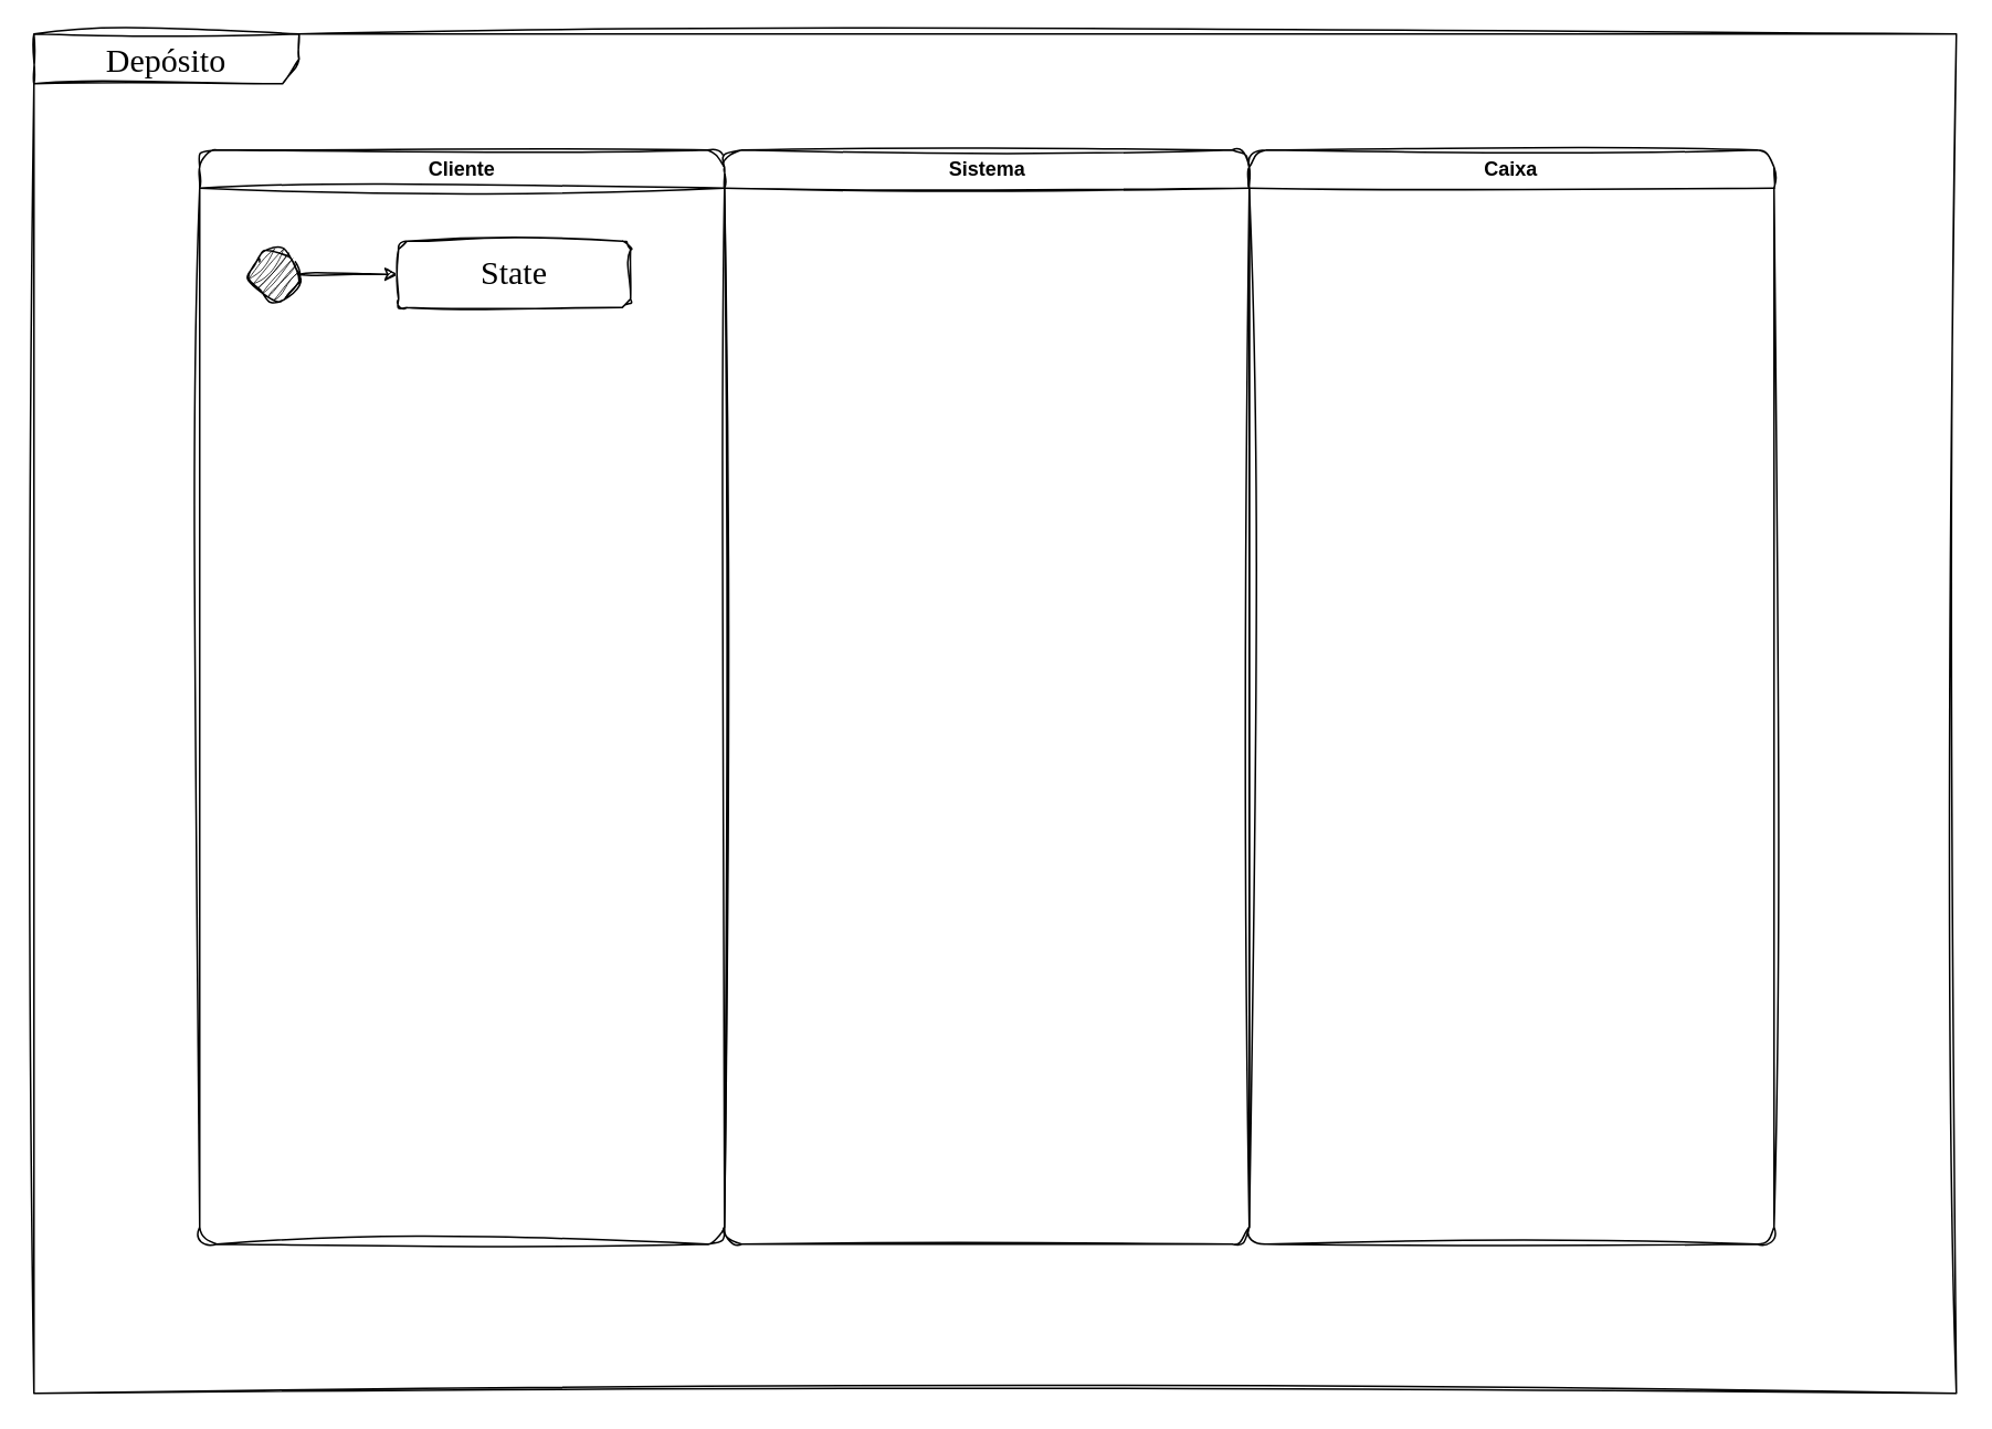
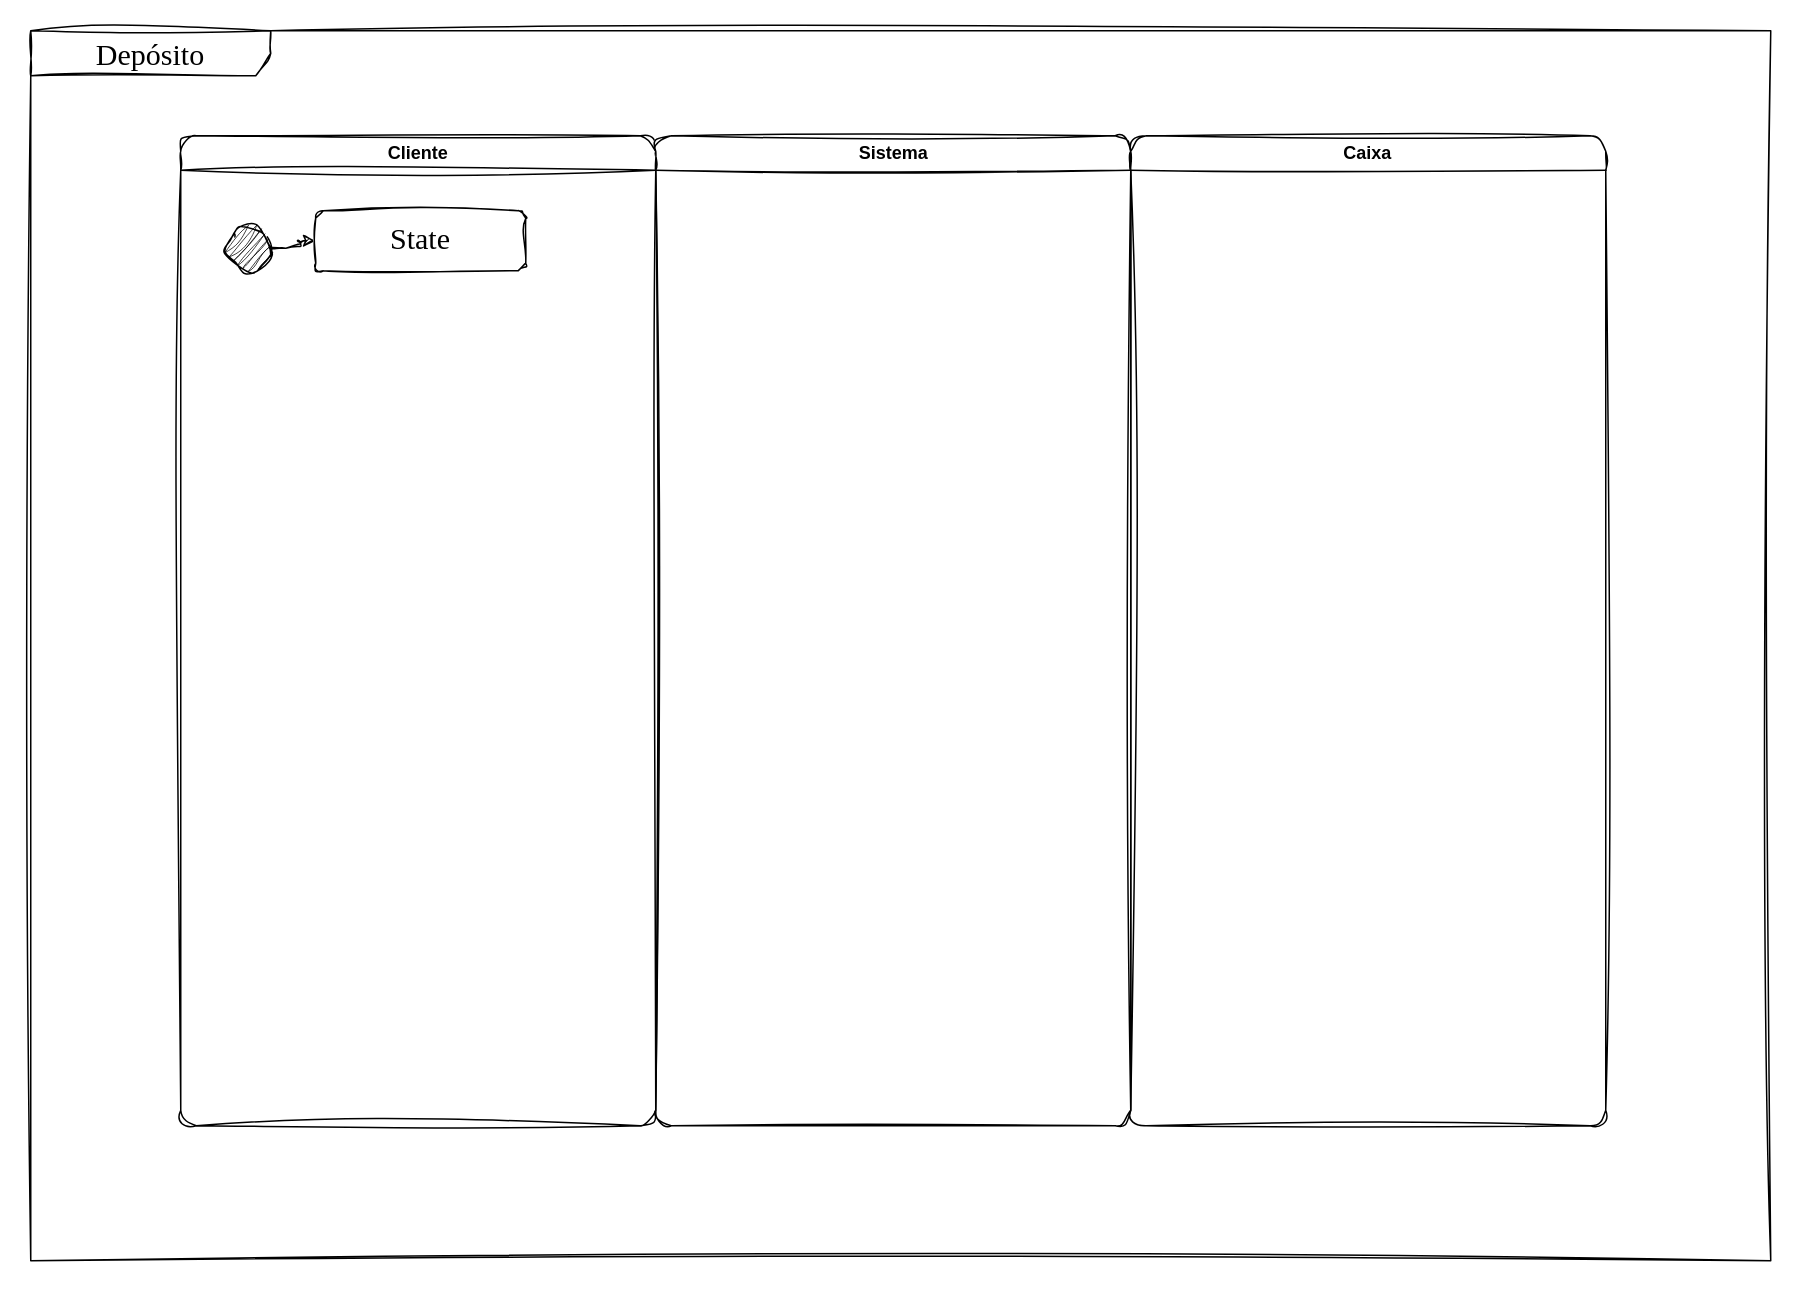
- <mxCell id="7" value="State" style="html=1;align=center;verticalAlign=top;rounded=1;absoluteArcSize=1;arcSize=10;dashed=0;whiteSpace=wrap;sketch=1;hachureGap=4;jiggle=2;curveFitting=1;fontFamily=Architects Daughter;fontSource=https%3A%2F%2Ffonts.googleapis.com%2Fcss%3Ffamily%3DArchitects%2BDaughter;fontSize=20;" vertex="1" parent="4"><mxGeometry x="120" y="55" width="140" height="40" as="geometry" /></mxCell>
+ <mxCell id="7" value="State" style="html=1;align=center;verticalAlign=top;rounded=1;absoluteArcSize=1;arcSize=10;dashed=0;whiteSpace=wrap;sketch=1;hachureGap=4;jiggle=2;curveFitting=1;fontFamily=Architects Daughter;fontSource=https%3A%2F%2Ffonts.googleapis.com%2Fcss%3Ffamily%3DArchitects%2BDaughter;fontSize=20;" vertex="1" parent="4"><mxGeometry x="90" y="50" width="140" height="40" as="geometry" /></mxCell>
